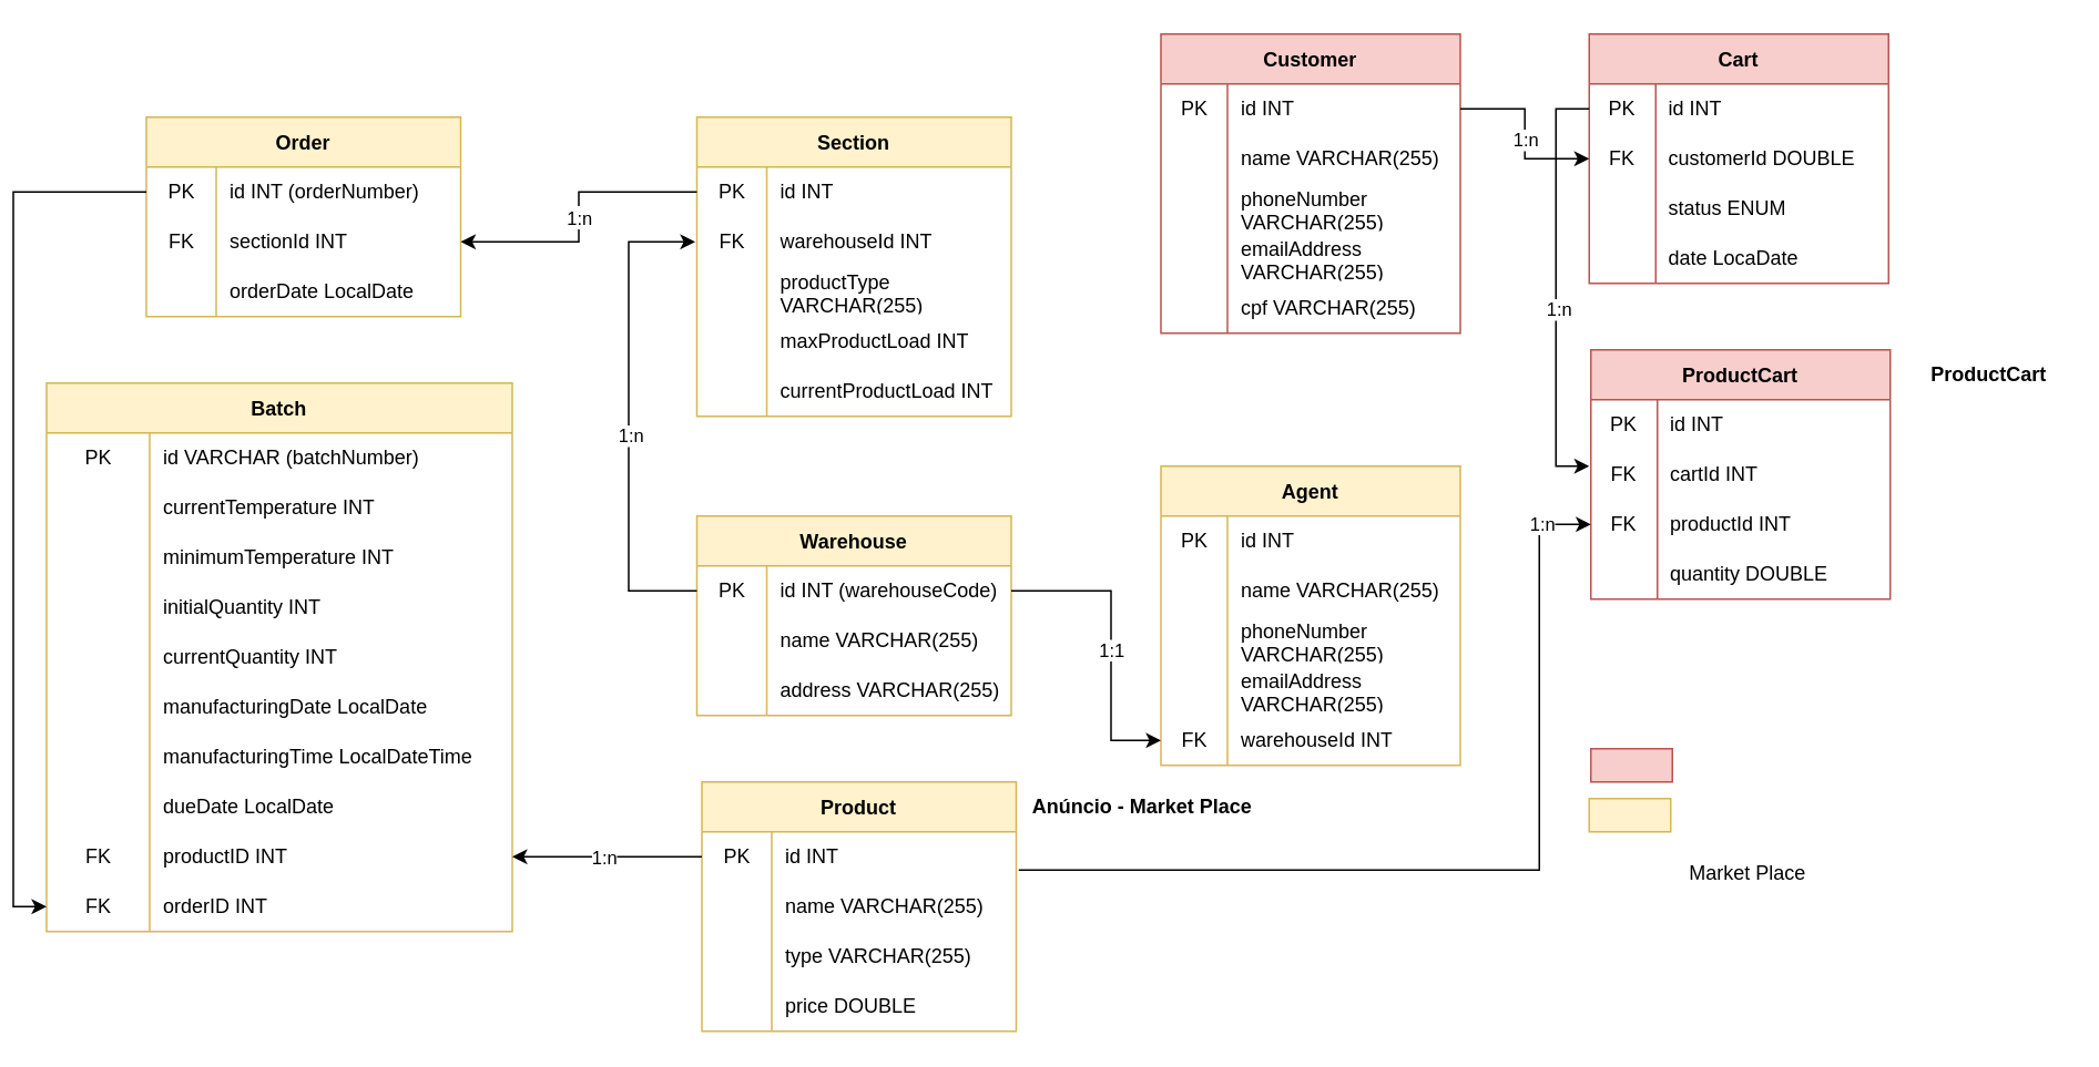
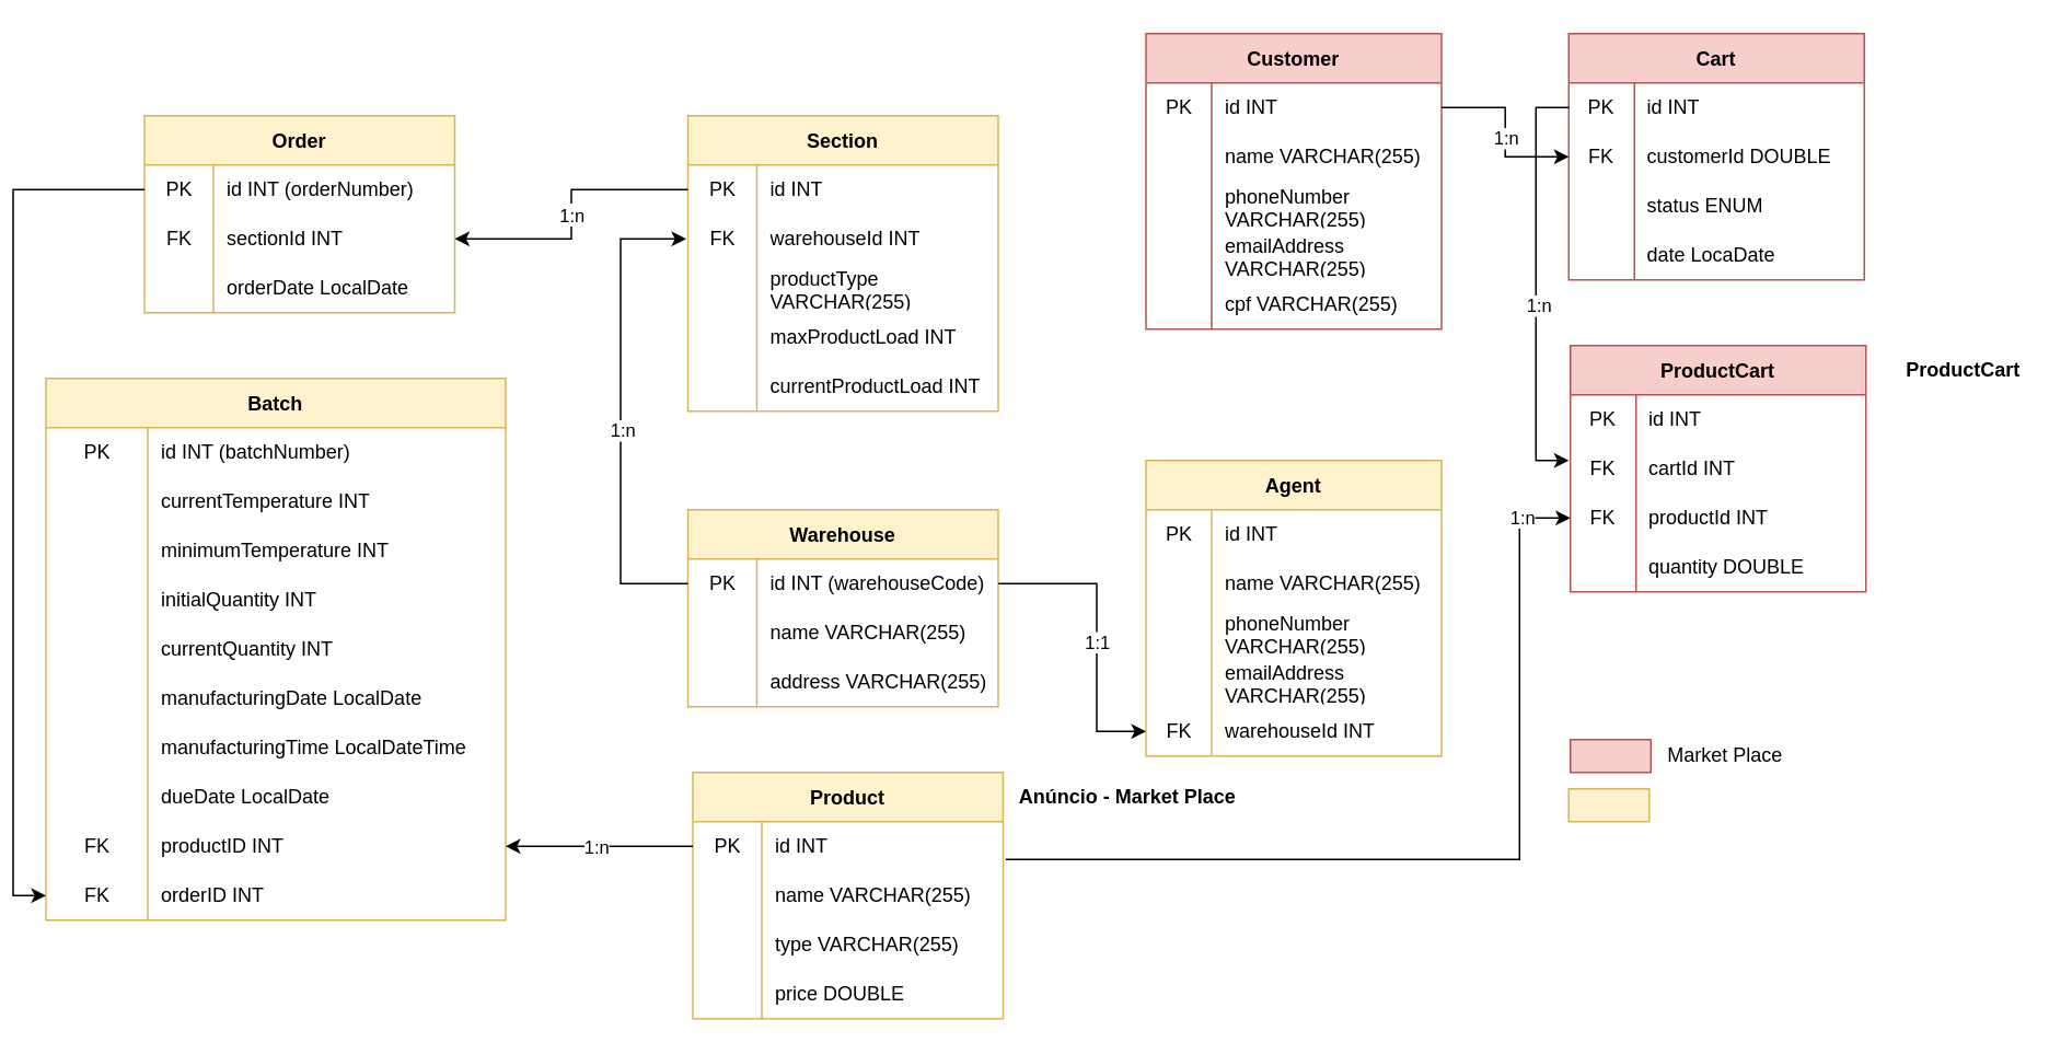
- <mxCell id="47" value="id VARCHAR (batchNumber)" style="shape=partialRectangle;html=1;whiteSpace=wrap;connectable=0;fillColor=none;top=0;left=0;bottom=0;right=0;align=left;spacingLeft=6;overflow=hidden;" vertex="1" parent="45"><mxGeometry x="62" width="218" height="30" as="geometry"><mxRectangle width="218" height="30" as="alternateBounds" /></mxGeometry></mxCell>
+ <mxCell id="47" value="id INT (batchNumber)" style="shape=partialRectangle;html=1;whiteSpace=wrap;connectable=0;fillColor=none;top=0;left=0;bottom=0;right=0;align=left;spacingLeft=6;overflow=hidden;" vertex="1" parent="45"><mxGeometry x="62" width="218" height="30" as="geometry"><mxRectangle width="218" height="30" as="alternateBounds" /></mxGeometry></mxCell>
- <mxCell id="157" value="Market Place" style="text;html=1;align=center;verticalAlign=middle;resizable=0;points=[];autosize=1;strokeColor=none;fillColor=none;" vertex="1" parent="1"><mxGeometry x="998" y="510" width="90" height="30" as="geometry" /></mxCell>
+ <mxCell id="157" value="Market Place" style="text;html=1;align=center;verticalAlign=middle;resizable=0;points=[];autosize=1;strokeColor=none;fillColor=none;" vertex="1" parent="1"><mxGeometry x="998" y="445" width="90" height="30" as="geometry" /></mxCell>
